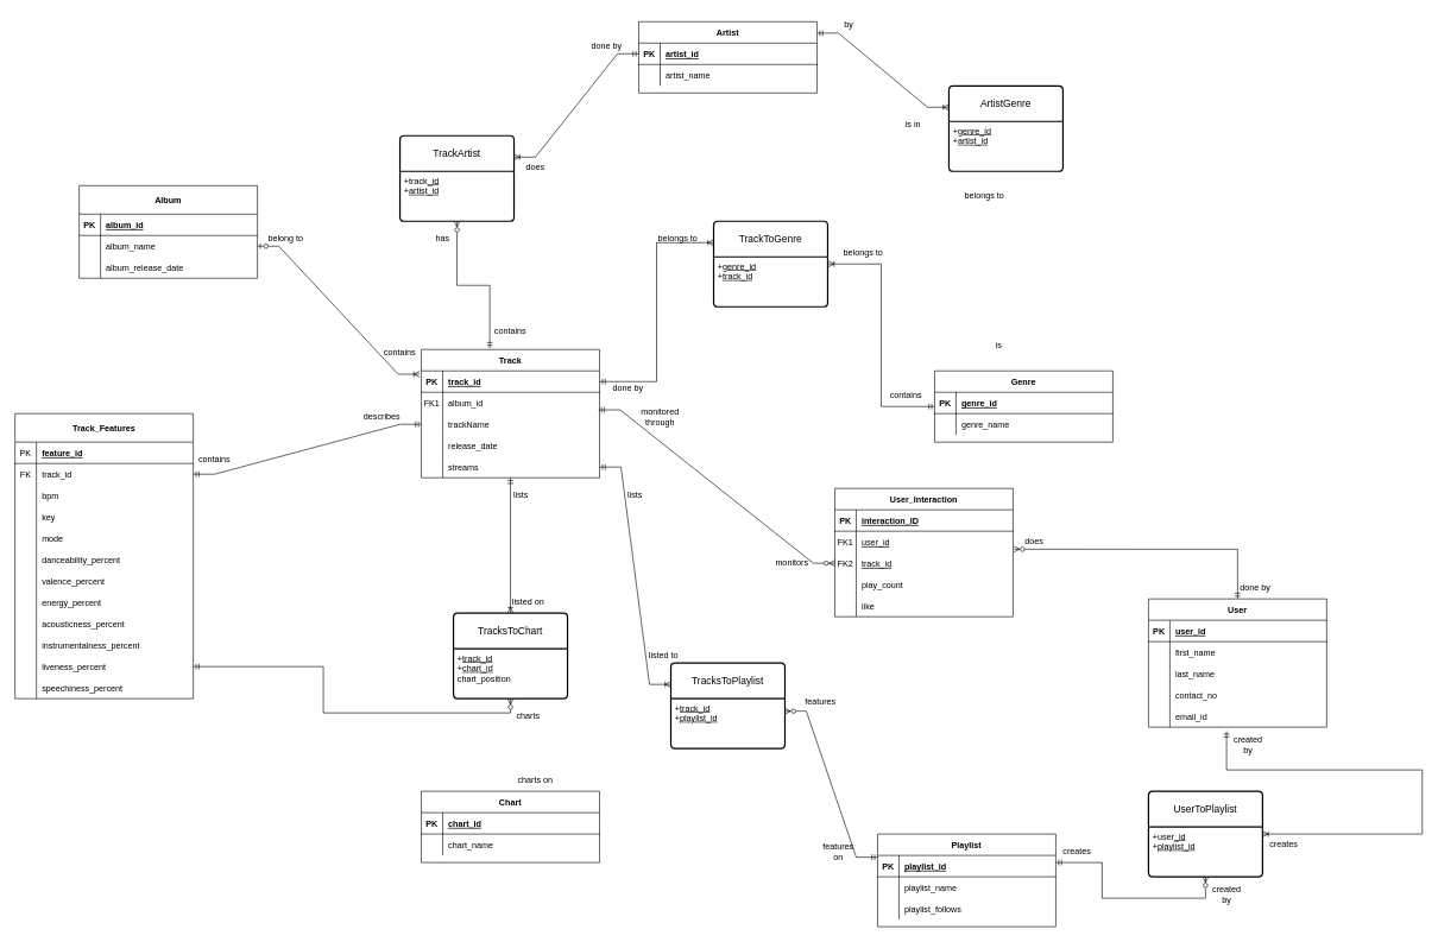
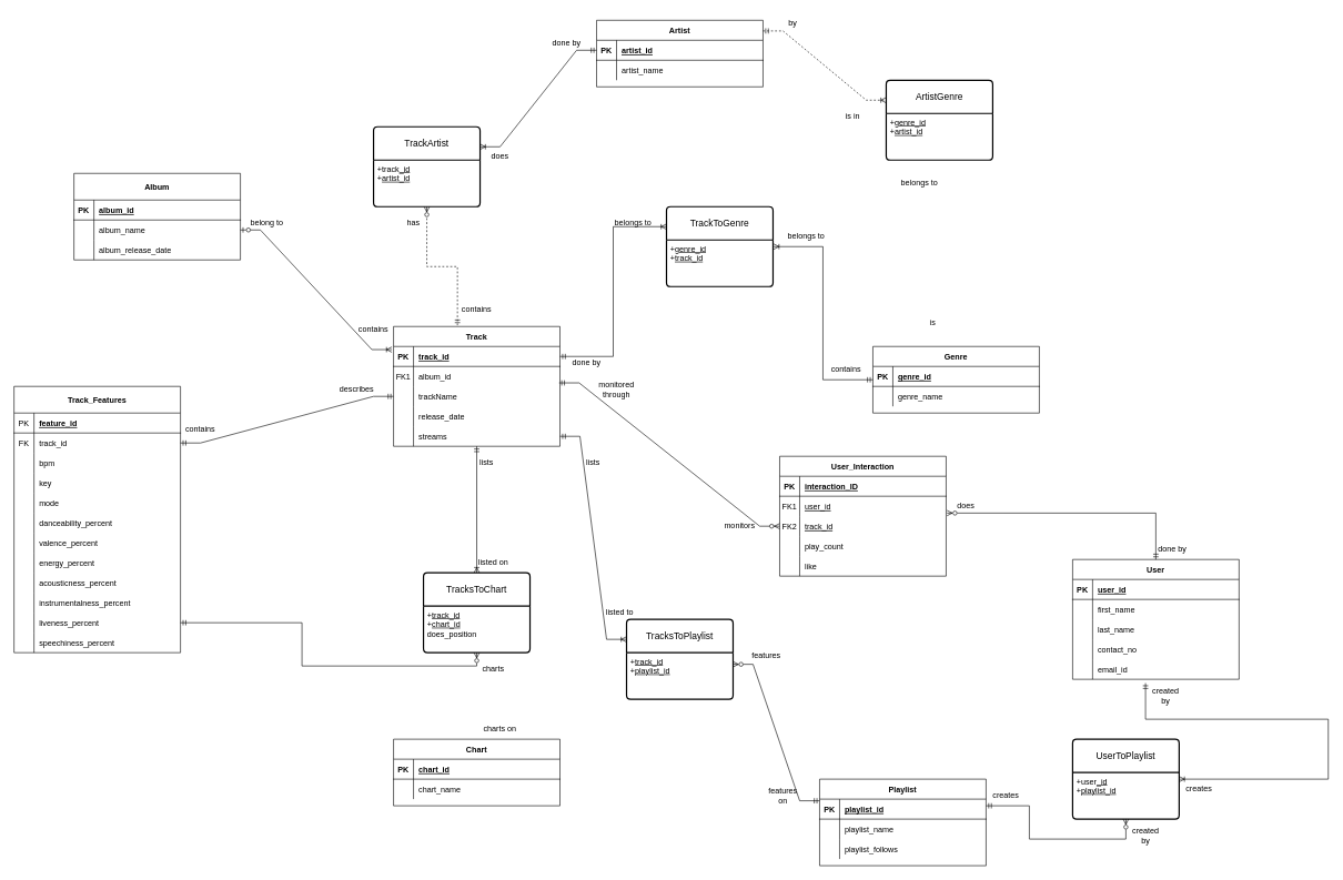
- <mxCell id="121" value="" style="edgeStyle=entityRelationEdgeStyle;fontSize=12;html=1;endArrow=ERoneToMany;startArrow=ERmandOne;rounded=0;entryX=0;entryY=0.25;entryDx=0;entryDy=0;startFill=0;exitX=1;exitY=0.16;exitDx=0;exitDy=0;exitPerimeter=0;endFill=0;" parent="1" source="2" target="119" edge="1"><mxGeometry width="100" height="100" relative="1" as="geometry"><mxPoint x="1010" y="290" as="sourcePoint" /><mxPoint x="1110" y="70" as="targetPoint" /></mxGeometry></mxCell>
+ <mxCell id="121" value="" style="edgeStyle=entityRelationEdgeStyle;fontSize=12;html=1;endArrow=ERoneToMany;startArrow=ERmandOne;rounded=0;entryX=0;entryY=0.25;entryDx=0;entryDy=0;startFill=0;exitX=1;exitY=0.16;exitDx=0;exitDy=0;exitPerimeter=0;endFill=0;dashed=1;" parent="1" source="2" target="119" edge="1"><mxGeometry width="100" height="100" relative="1" as="geometry"><mxPoint x="1010" y="290" as="sourcePoint" /><mxPoint x="1110" y="70" as="targetPoint" /></mxGeometry></mxCell>
- <mxCell id="9" style="edgeStyle=orthogonalEdgeStyle;rounded=0;orthogonalLoop=1;jettySize=auto;html=1;entryX=0.5;entryY=1;entryDx=0;entryDy=0;endArrow=ERzeroToMany;endFill=0;startArrow=ERmandOne;startFill=0;exitX=0.384;exitY=-0.01;exitDx=0;exitDy=0;exitPerimeter=0;" parent="1" source="21" target="117" edge="1"><mxGeometry relative="1" as="geometry" /></mxCell>
+ <mxCell id="9" style="edgeStyle=orthogonalEdgeStyle;rounded=0;orthogonalLoop=1;jettySize=auto;html=1;entryX=0.5;entryY=1;entryDx=0;entryDy=0;endArrow=ERzeroToMany;endFill=0;startArrow=ERmandOne;startFill=0;exitX=0.384;exitY=-0.01;exitDx=0;exitDy=0;exitPerimeter=0;dashed=1;" parent="1" source="21" target="117" edge="1"><mxGeometry relative="1" as="geometry" /></mxCell>
- <mxCell id="127" value="+&lt;u&gt;track_id&lt;/u&gt;&lt;br&gt;+&lt;u&gt;chart_id&lt;/u&gt;&lt;div&gt;chart_position&lt;br&gt;&lt;/div&gt;" style="align=left;strokeColor=none;fillColor=none;spacingLeft=4;fontSize=12;verticalAlign=top;resizable=0;rotatable=0;part=1;html=1;" parent="126" vertex="1"><mxGeometry y="50" width="160" height="70" as="geometry" /></mxCell>
+ <mxCell id="127" value="+&lt;u&gt;track_id&lt;/u&gt;&lt;br&gt;+&lt;u&gt;chart_id&lt;/u&gt;&lt;div&gt;does_position&lt;br&gt;&lt;/div&gt;" style="align=left;strokeColor=none;fillColor=none;spacingLeft=4;fontSize=12;verticalAlign=top;resizable=0;rotatable=0;part=1;html=1;" parent="126" vertex="1"><mxGeometry y="50" width="160" height="70" as="geometry" /></mxCell>
